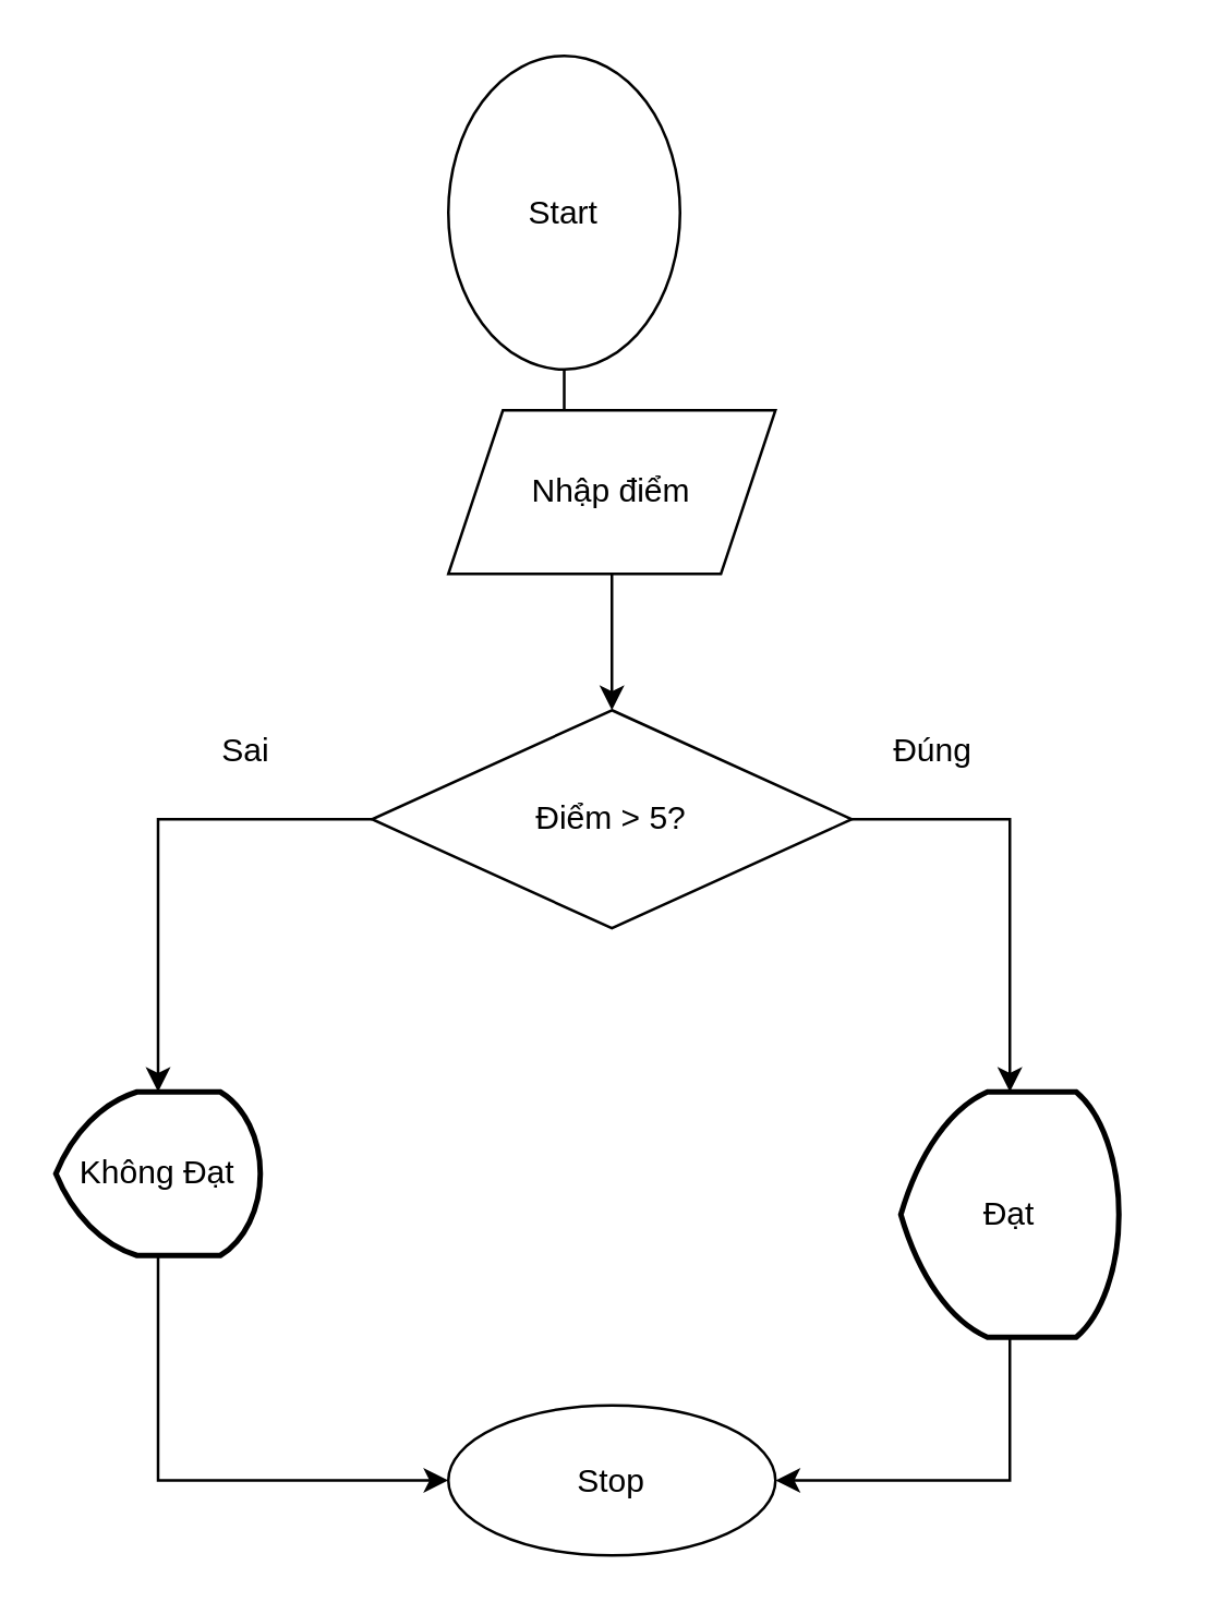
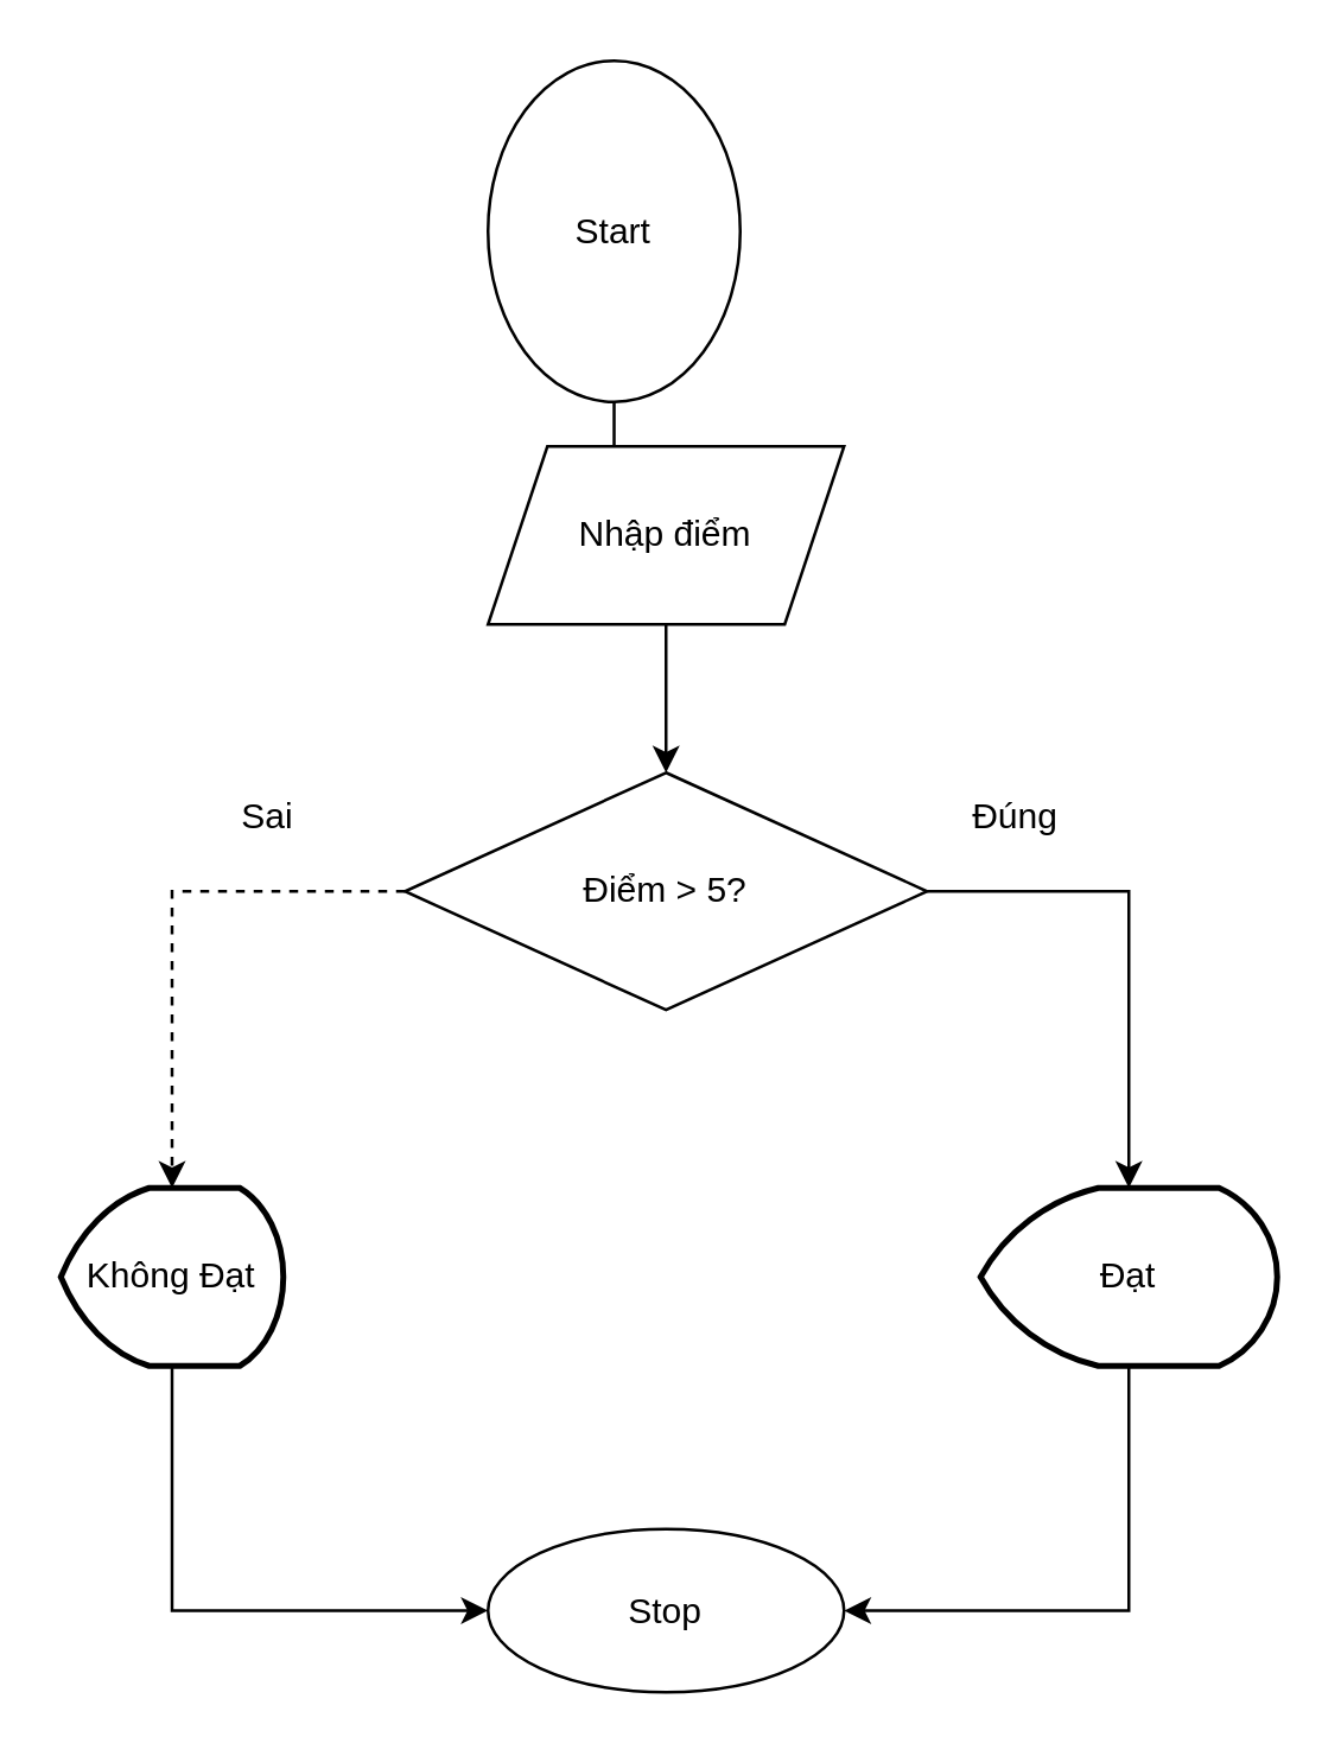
- <mxCell id="12" style="edgeStyle=orthogonalEdgeStyle;rounded=0;orthogonalLoop=1;jettySize=auto;html=1;exitX=0;exitY=0.5;exitDx=0;exitDy=0;entryX=0.5;entryY=0;entryDx=0;entryDy=0;entryPerimeter=0;" edge="1" parent="1" source="7" target="9"><mxGeometry relative="1" as="geometry" /></mxCell>
+ <mxCell id="12" style="edgeStyle=orthogonalEdgeStyle;rounded=0;orthogonalLoop=1;jettySize=auto;html=1;exitX=0;exitY=0.5;exitDx=0;exitDy=0;entryX=0.5;entryY=0;entryDx=0;entryDy=0;entryPerimeter=0;dashed=1;" edge="1" parent="1" source="7" target="9"><mxGeometry relative="1" as="geometry" /></mxCell>
- <mxCell id="11" value="Đạt" style="strokeWidth=2;html=1;shape=mxgraph.flowchart.display;whiteSpace=wrap;" vertex="1" parent="1"><mxGeometry x="330" y="400" width="80" height="90" as="geometry" /></mxCell>
+ <mxCell id="11" value="Đạt" style="strokeWidth=2;html=1;shape=mxgraph.flowchart.display;whiteSpace=wrap;" vertex="1" parent="1"><mxGeometry x="330" y="400" width="100" height="60" as="geometry" /></mxCell>
